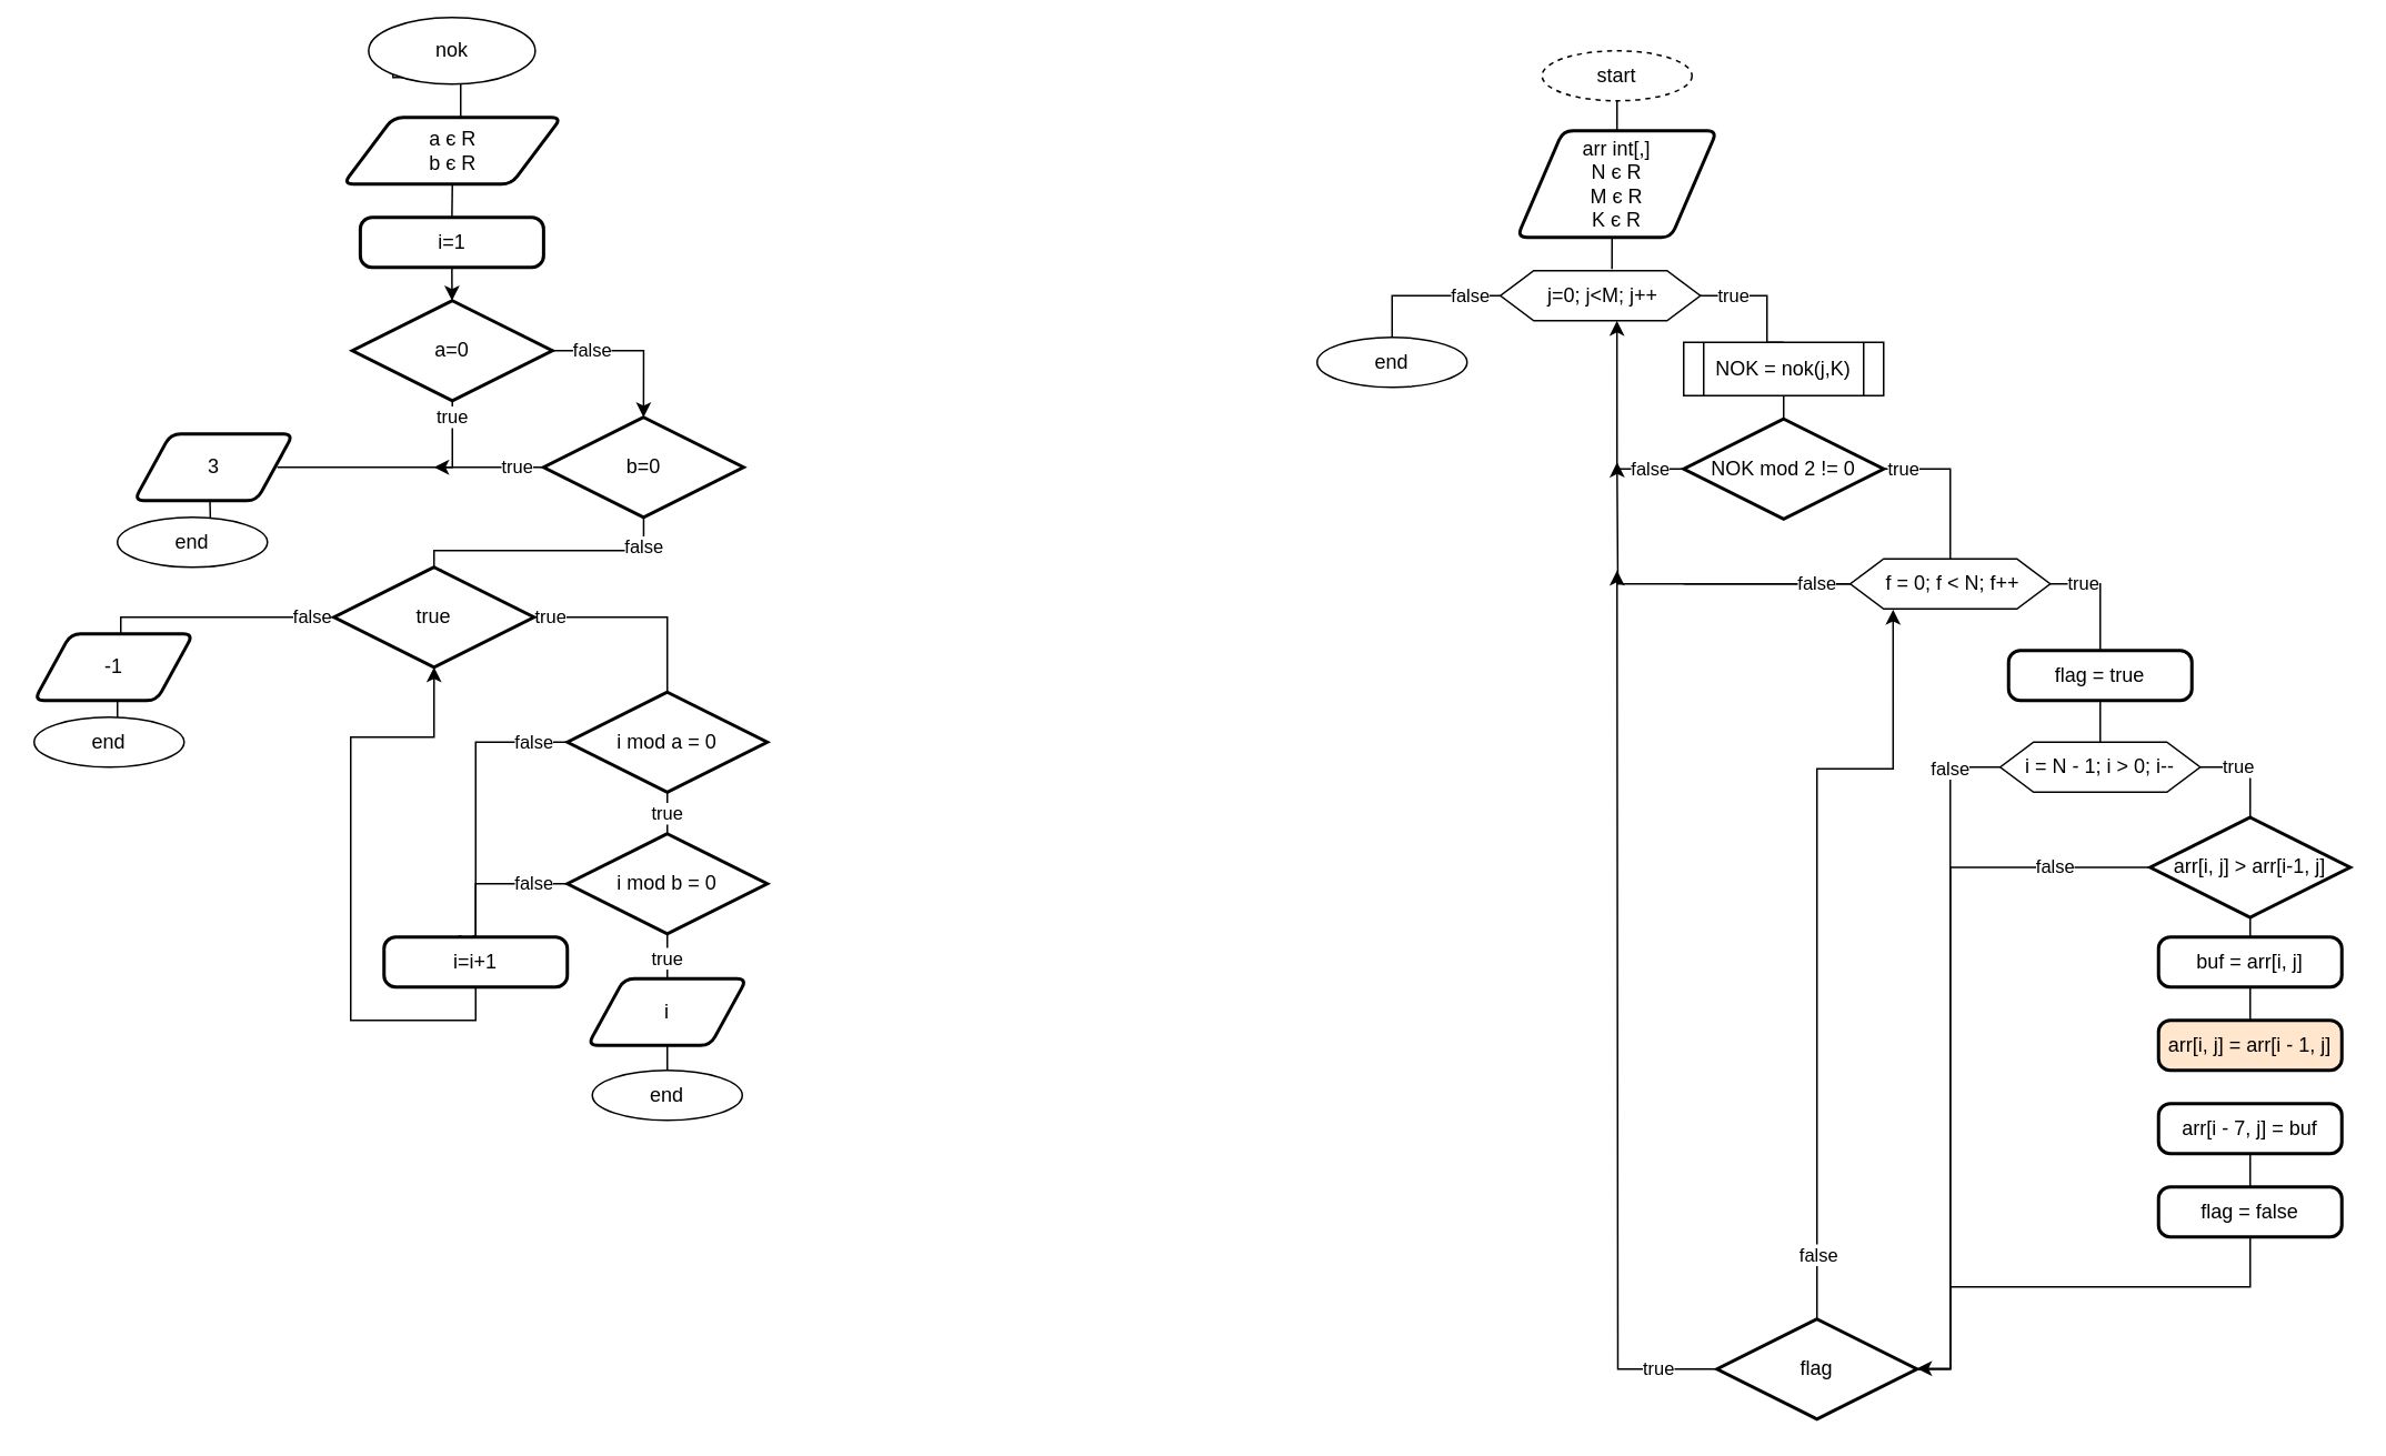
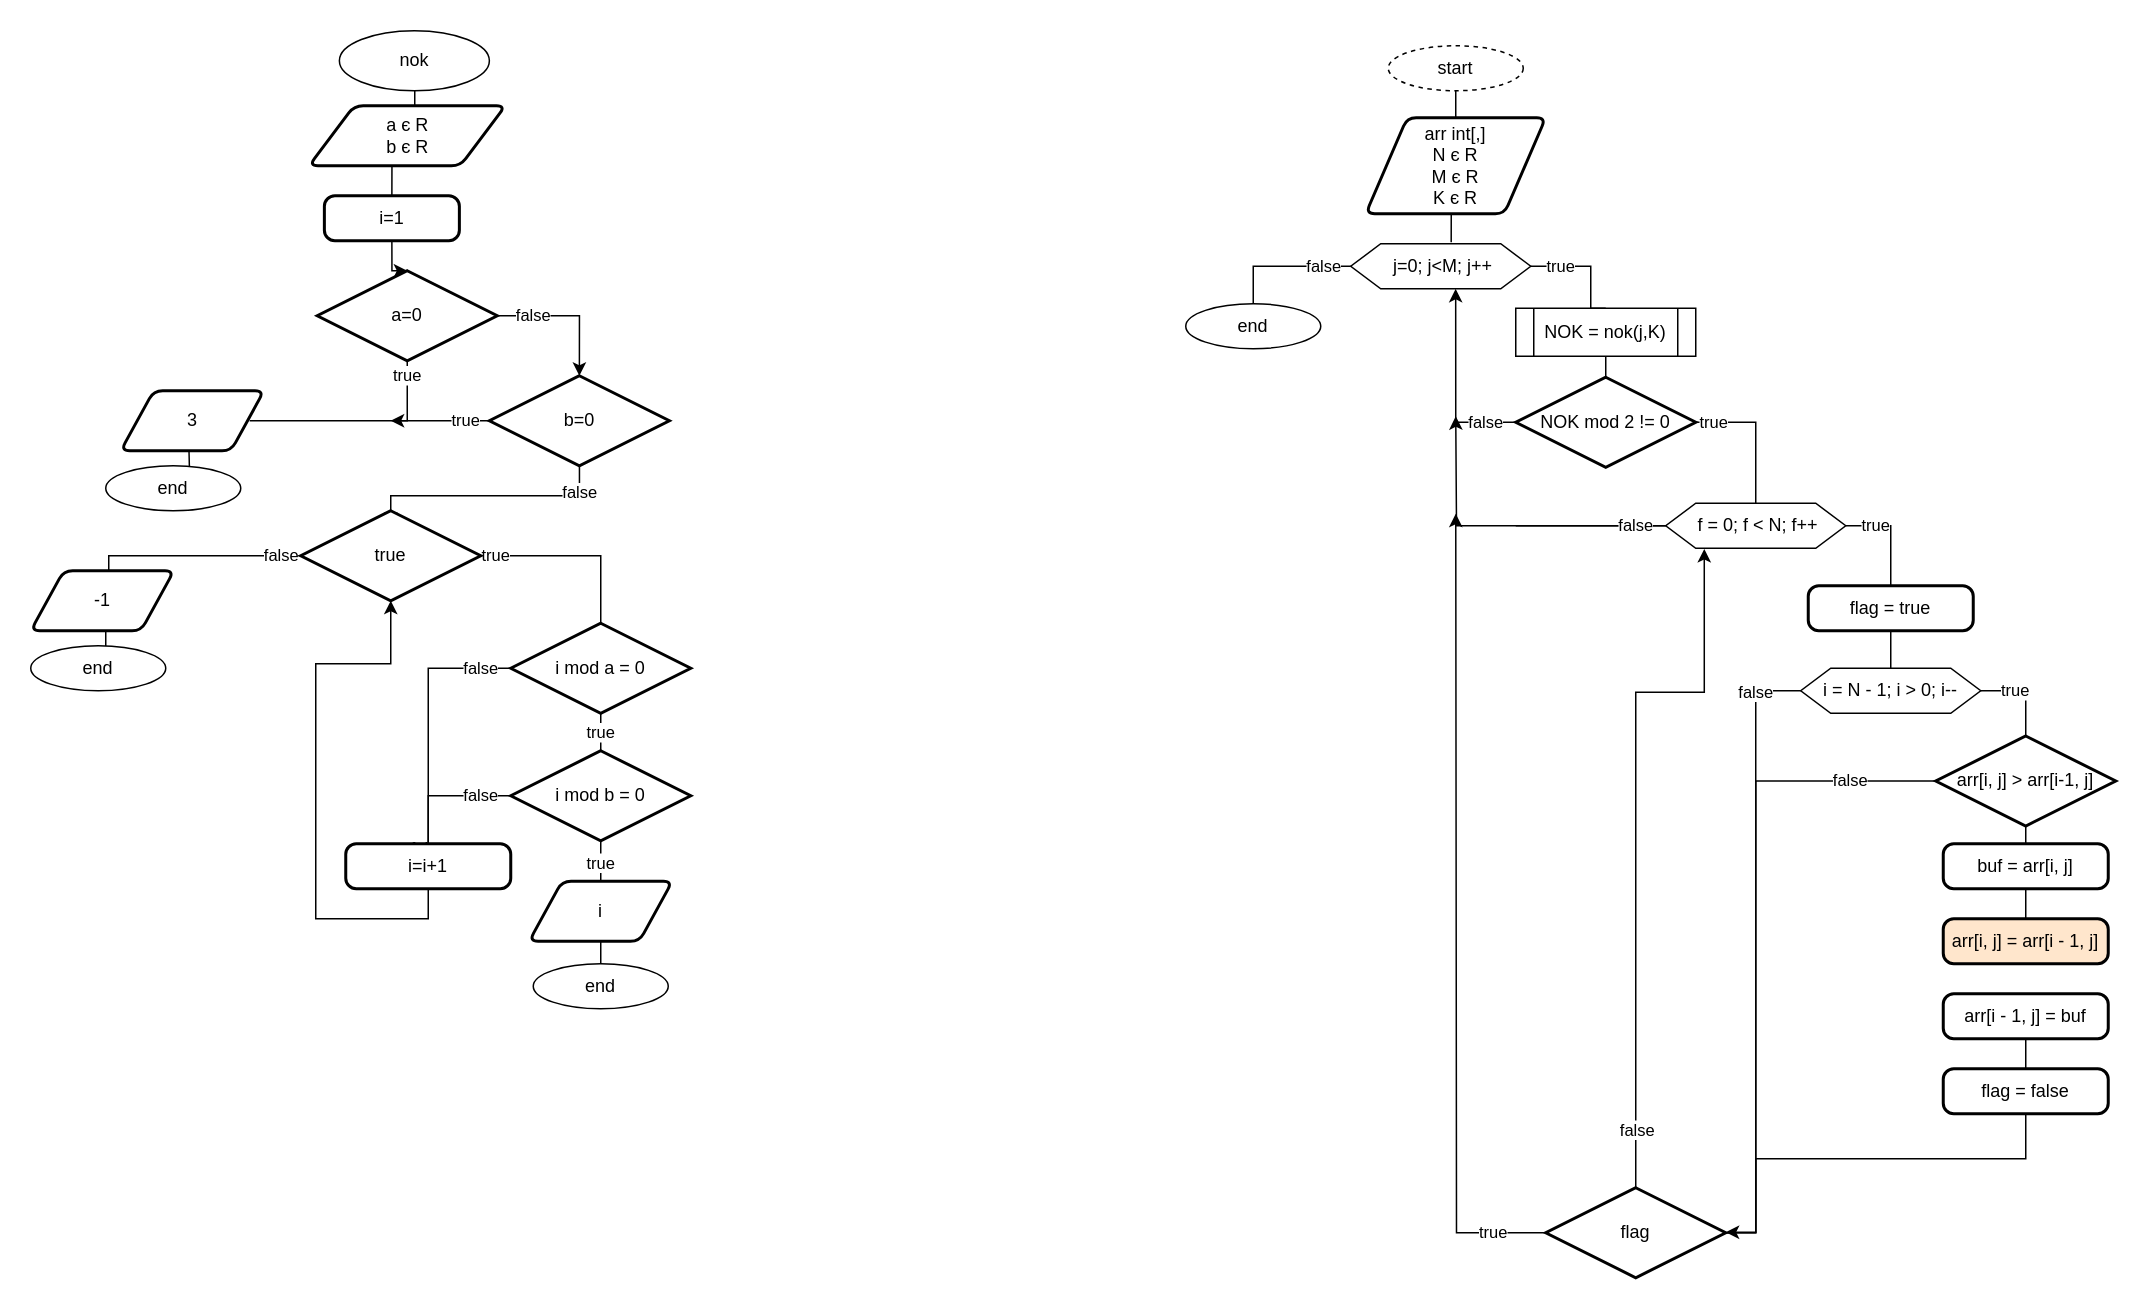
- <mxCell id="14" value="nok" style="ellipse;whiteSpace=wrap;html=1;" vertex="1" parent="1"><mxGeometry x="220.75" y="10" width="100" height="40" as="geometry" /></mxCell>
+ <mxCell id="14" value="nok" style="ellipse;whiteSpace=wrap;html=1;" vertex="1" parent="1"><mxGeometry x="225.75" y="20" width="100" height="40" as="geometry" /></mxCell>
- <mxCell id="11" value="i=1" style="rounded=1;whiteSpace=wrap;html=1;absoluteArcSize=1;arcSize=14;strokeWidth=2;" vertex="1" parent="1"><mxGeometry x="215.75" y="130" width="110" height="30" as="geometry" /></mxCell>
+ <mxCell id="11" value="i=1" style="rounded=1;whiteSpace=wrap;html=1;absoluteArcSize=1;arcSize=14;strokeWidth=2;" vertex="1" parent="1"><mxGeometry x="215.75" y="130" width="90" height="30" as="geometry" /></mxCell>
- <mxCell id="69" value="arr[i - 7, j] = buf" style="rounded=1;whiteSpace=wrap;html=1;absoluteArcSize=1;arcSize=14;strokeWidth=2;" vertex="1" parent="1"><mxGeometry x="1295" y="662" width="110" height="30" as="geometry" /></mxCell>
+ <mxCell id="69" value="arr[i - 1, j] = buf" style="rounded=1;whiteSpace=wrap;html=1;absoluteArcSize=1;arcSize=14;strokeWidth=2;" vertex="1" parent="1"><mxGeometry x="1295" y="662" width="110" height="30" as="geometry" /></mxCell>
